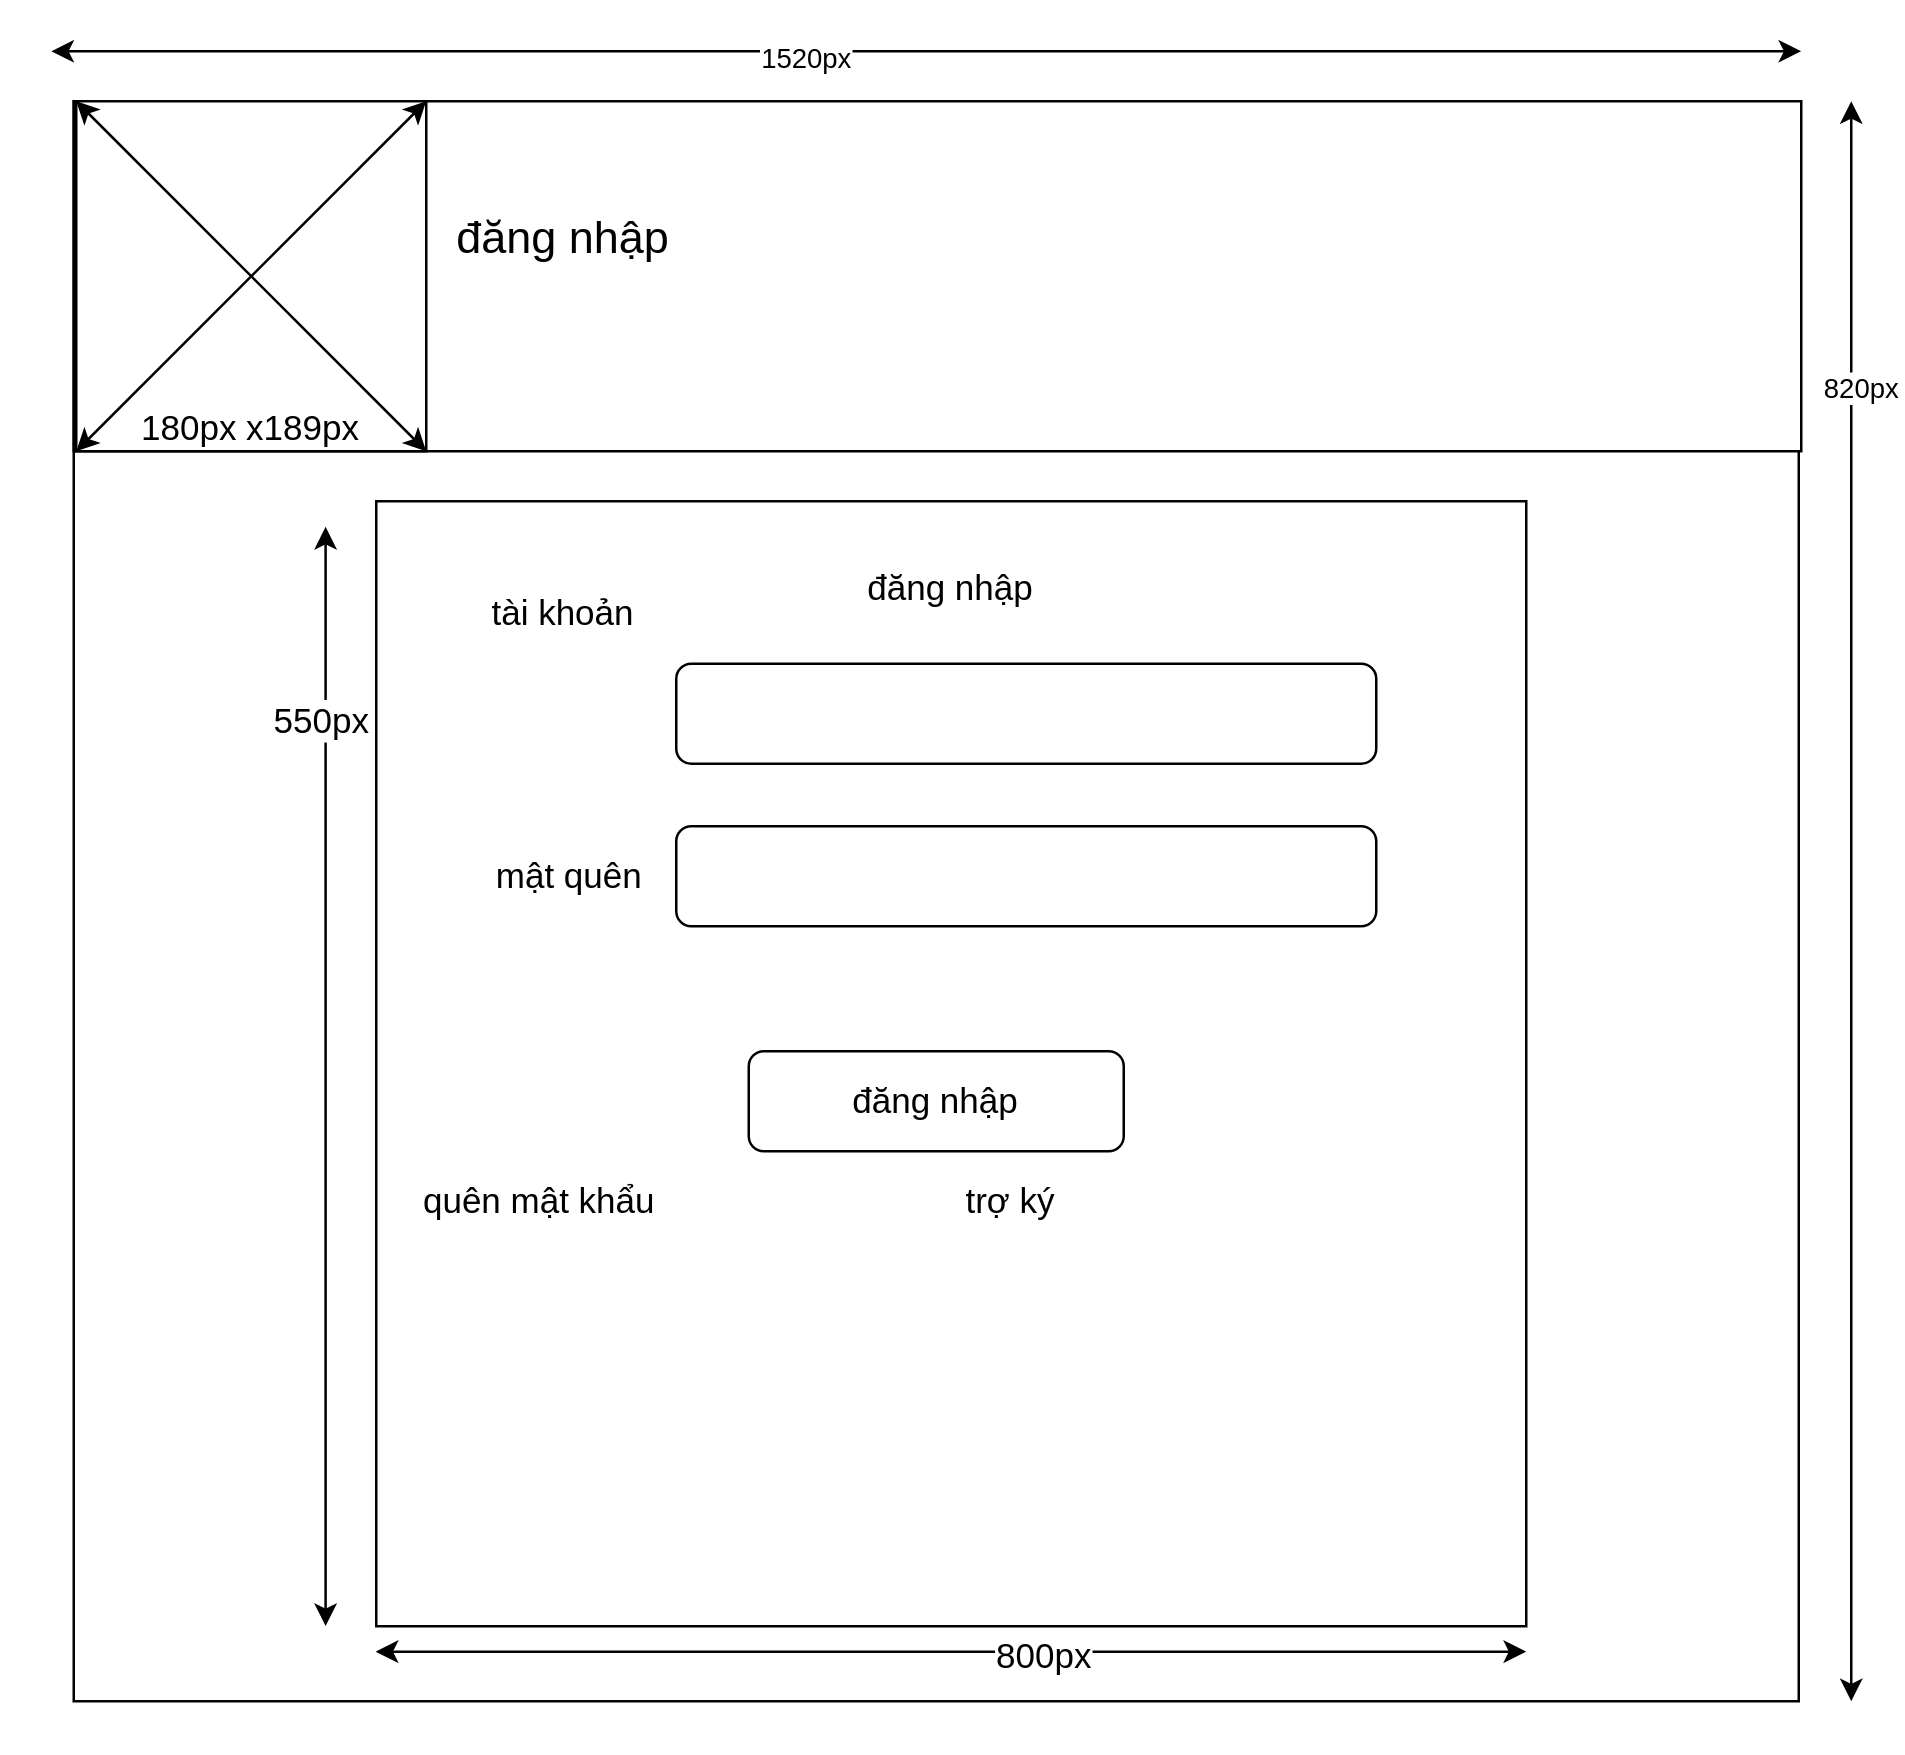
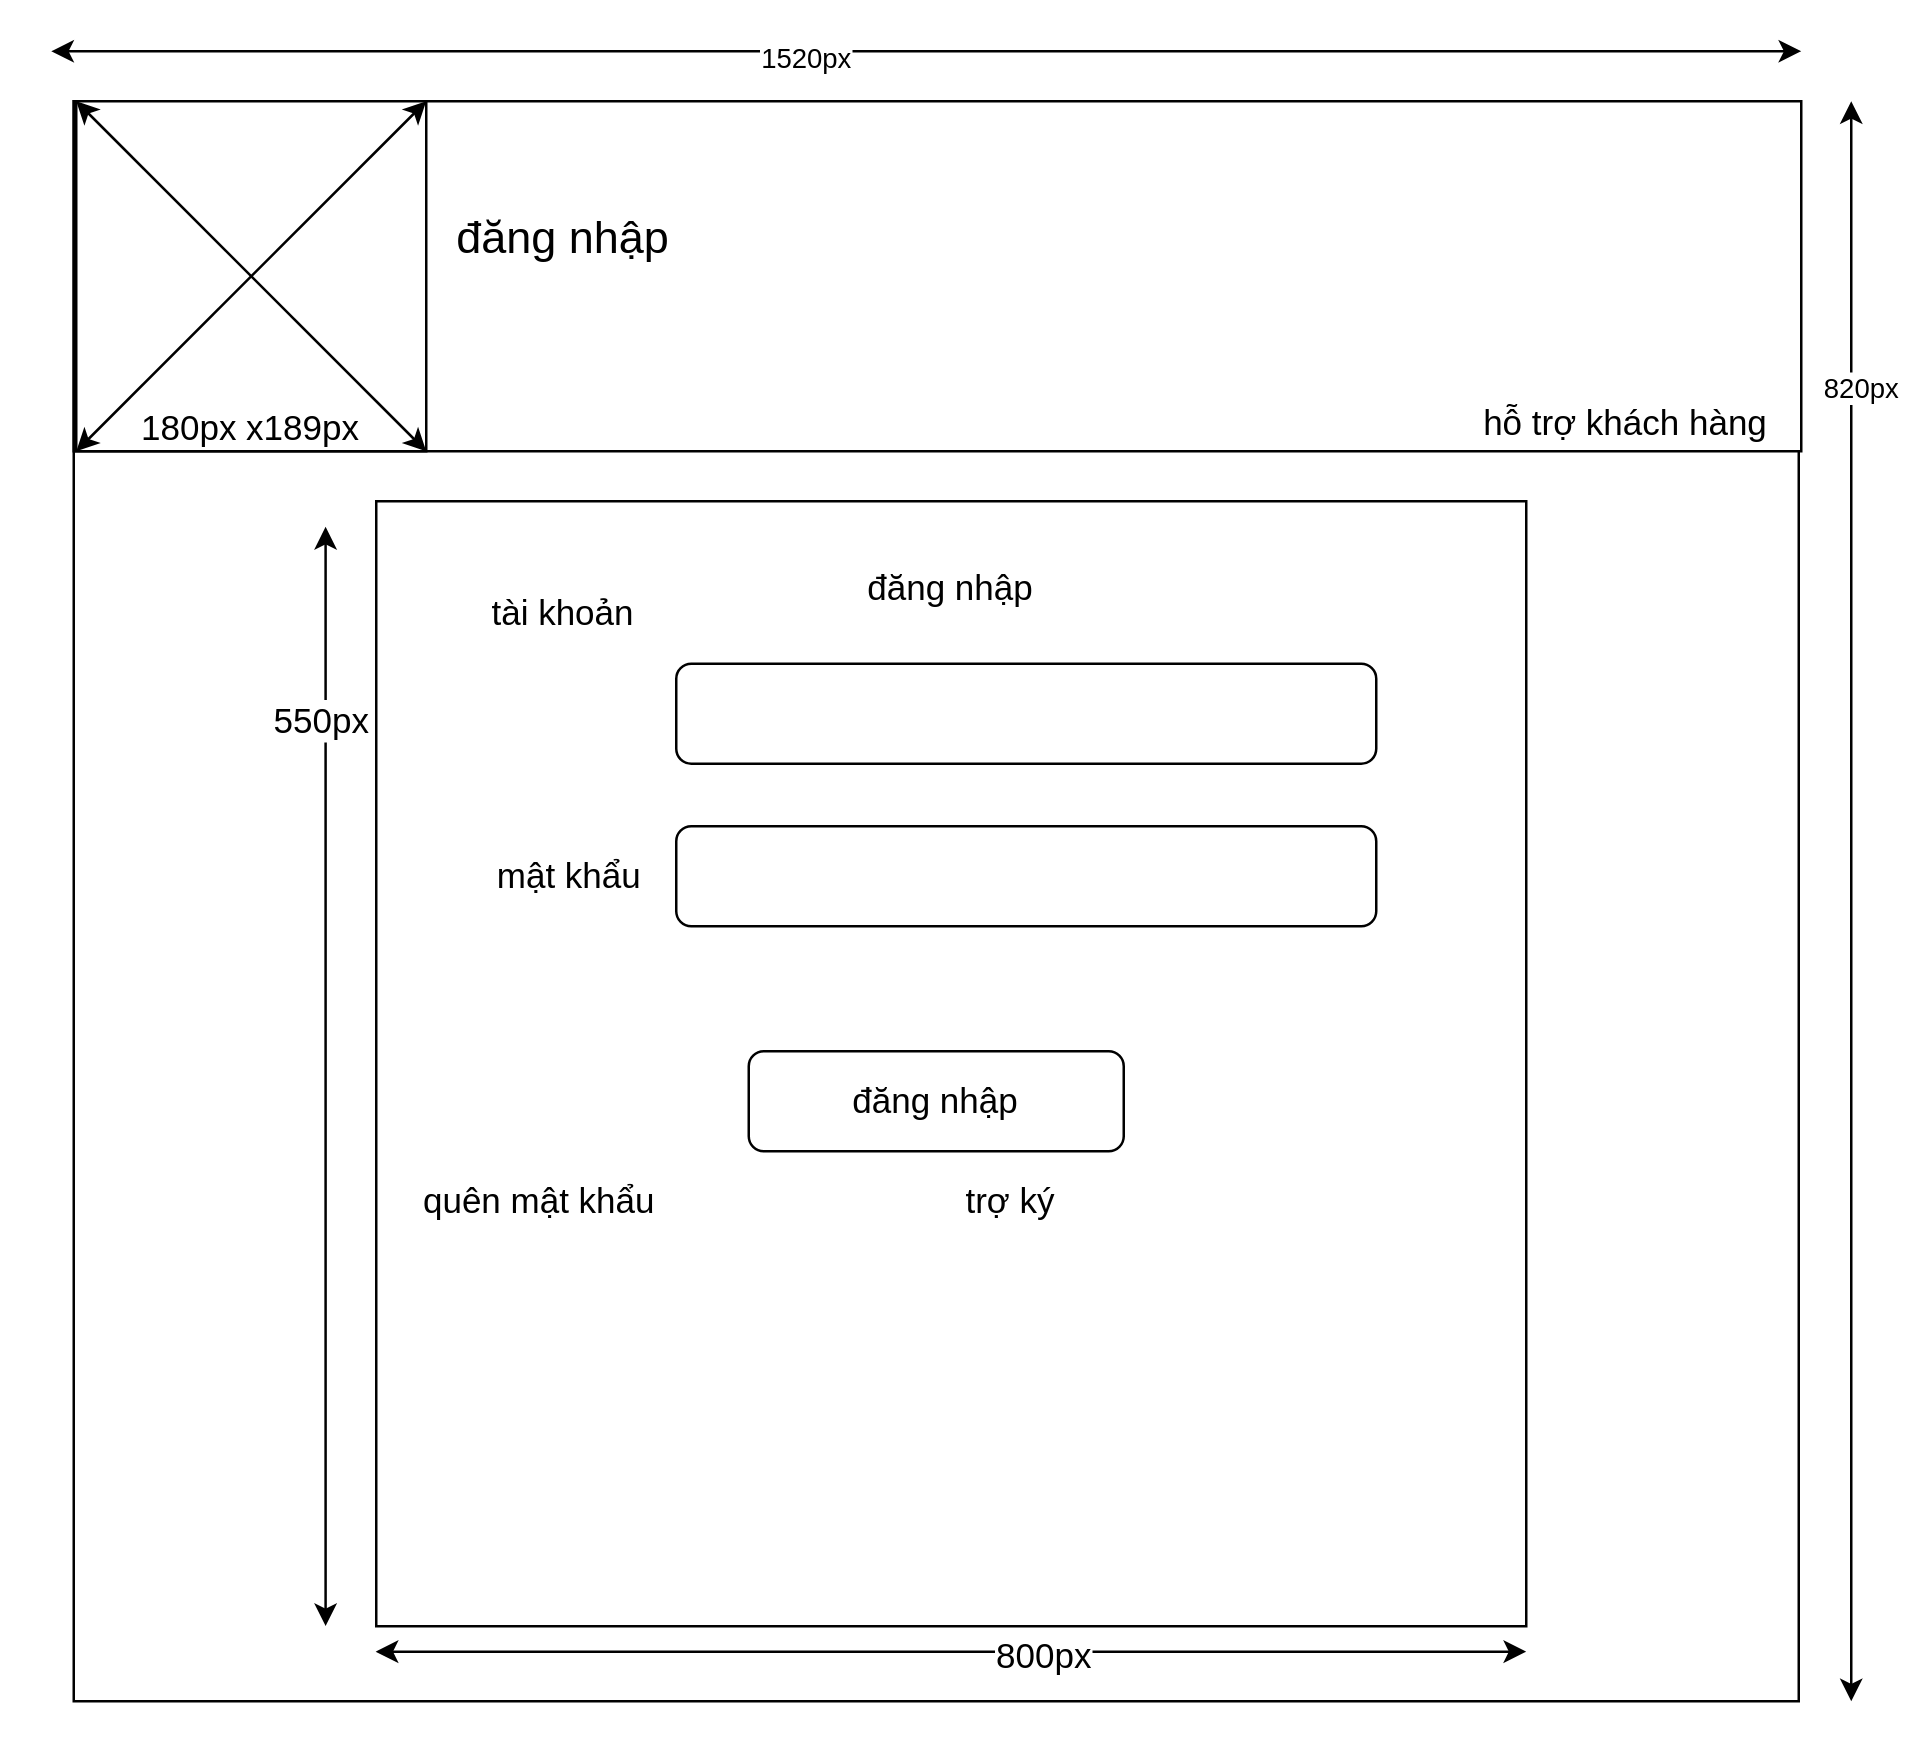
+ <mxCell id="13" value="hỗ trợ khách hàng" style="text;html=1;strokeColor=none;fillColor=none;align=center;verticalAlign=middle;whiteSpace=wrap;rounded=0;fontSize=14;" vertex="1" parent="1"><mxGeometry x="580" y="159" width="140" height="20" as="geometry" /></mxCell>
- <mxCell id="18" value="mật quên" style="text;html=1;strokeColor=none;fillColor=none;align=center;verticalAlign=middle;whiteSpace=wrap;rounded=0;fontSize=14;" vertex="1" parent="1"><mxGeometry x="195" y="335" width="65" height="30" as="geometry" /></mxCell>
+ <mxCell id="18" value="mật khẩu" style="text;html=1;strokeColor=none;fillColor=none;align=center;verticalAlign=middle;whiteSpace=wrap;rounded=0;fontSize=14;" vertex="1" parent="1"><mxGeometry x="195" y="335" width="65" height="30" as="geometry" /></mxCell>
